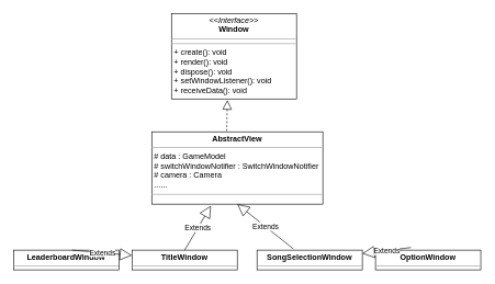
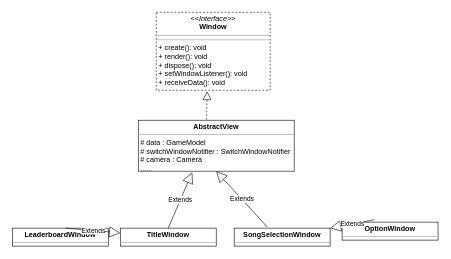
- <mxCell id="2" value="&lt;p style=&quot;margin: 0px ; margin-top: 4px ; text-align: center&quot;&gt;&lt;i&gt;&amp;lt;&amp;lt;Interface&amp;gt;&amp;gt;&lt;/i&gt;&lt;br&gt;&lt;b&gt;Window&lt;/b&gt;&lt;br&gt;&lt;/p&gt;&lt;hr size=&quot;1&quot;&gt;&lt;hr size=&quot;1&quot;&gt;&lt;p style=&quot;margin: 0px ; margin-left: 4px&quot;&gt;+ create(): void&lt;br&gt;+ render(): void&lt;/p&gt;&lt;p style=&quot;margin: 0px ; margin-left: 4px&quot;&gt;+ dispose(): void&lt;/p&gt;&lt;p style=&quot;margin: 0px ; margin-left: 4px&quot;&gt;+ setWindowListener(): void&lt;br&gt;&lt;/p&gt;&lt;p style=&quot;margin: 0px ; margin-left: 4px&quot;&gt;+ receiveData(): void&lt;br&gt;&lt;/p&gt;" style="verticalAlign=top;align=left;overflow=fill;fontSize=12;fontFamily=Helvetica;html=1;" vertex="1" parent="1"><mxGeometry x="260" y="20" width="190" height="130" as="geometry" /></mxCell>
+ <mxCell id="2" value="&lt;p style=&quot;margin: 0px ; margin-top: 4px ; text-align: center&quot;&gt;&lt;i&gt;&amp;lt;&amp;lt;Interface&amp;gt;&amp;gt;&lt;/i&gt;&lt;br&gt;&lt;b&gt;Window&lt;/b&gt;&lt;br&gt;&lt;/p&gt;&lt;hr size=&quot;1&quot;&gt;&lt;hr size=&quot;1&quot;&gt;&lt;p style=&quot;margin: 0px ; margin-left: 4px&quot;&gt;+ create(): void&lt;br&gt;+ render(): void&lt;/p&gt;&lt;p style=&quot;margin: 0px ; margin-left: 4px&quot;&gt;+ dispose(): void&lt;/p&gt;&lt;p style=&quot;margin: 0px ; margin-left: 4px&quot;&gt;+ setWindowListener(): void&lt;br&gt;&lt;/p&gt;&lt;p style=&quot;margin: 0px ; margin-left: 4px&quot;&gt;+ receiveData(): void&lt;br&gt;&lt;/p&gt;" style="verticalAlign=top;align=left;overflow=fill;fontSize=12;fontFamily=Helvetica;html=1;dashed=1;" vertex="1" parent="1"><mxGeometry x="260" y="20" width="190" height="130" as="geometry" /></mxCell>
- <mxCell id="3" value="&lt;p style=&quot;margin: 0px ; margin-top: 4px ; text-align: center&quot;&gt;&lt;b&gt;AbstractView&lt;/b&gt;&lt;br&gt;&lt;/p&gt;&lt;hr size=&quot;1&quot;&gt;&lt;p style=&quot;margin: 0px ; margin-left: 4px&quot;&gt;# data : GameModel&lt;/p&gt;&lt;p style=&quot;margin: 0px ; margin-left: 4px&quot;&gt;# switchWindowNotifier : SwitchWindowNotifier&lt;/p&gt;&lt;p style=&quot;margin: 0px ; margin-left: 4px&quot;&gt;# camera : Camera&lt;/p&gt;&lt;p style=&quot;margin: 0px ; margin-left: 4px&quot;&gt;......&lt;/p&gt;&lt;hr size=&quot;1&quot;&gt;" style="verticalAlign=top;align=left;overflow=fill;fontSize=12;fontFamily=Helvetica;html=1;" vertex="1" parent="1"><mxGeometry x="230" y="200" width="260" height="110" as="geometry" /></mxCell>
+ <mxCell id="3" value="&lt;p style=&quot;margin: 0px ; margin-top: 4px ; text-align: center&quot;&gt;&lt;b&gt;AbstractView&lt;/b&gt;&lt;br&gt;&lt;/p&gt;&lt;hr size=&quot;1&quot;&gt;&lt;p style=&quot;margin: 0px ; margin-left: 4px&quot;&gt;# data : GameModel&lt;/p&gt;&lt;p style=&quot;margin: 0px ; margin-left: 4px&quot;&gt;# switchWindowNotifier : SwitchWindowNotifier&lt;/p&gt;&lt;p style=&quot;margin: 0px ; margin-left: 4px&quot;&gt;# camera : Camera&lt;/p&gt;&lt;p style=&quot;margin: 0px ; margin-left: 4px&quot;&gt;......&lt;/p&gt;&lt;hr size=&quot;1&quot;&gt;" style="verticalAlign=top;align=left;overflow=fill;fontSize=12;fontFamily=Helvetica;html=1;" vertex="1" parent="1"><mxGeometry x="230" y="200" width="260" height="85" as="geometry" /></mxCell>
- <mxCell id="8" value="&lt;p style=&quot;margin: 0px ; margin-top: 4px ; text-align: center&quot;&gt;&lt;b&gt;OptionWindow&lt;/b&gt;&lt;br&gt;&lt;/p&gt;&lt;hr size=&quot;1&quot;&gt;&lt;p style=&quot;margin: 0px ; margin-left: 4px&quot;&gt;+ field: Type&lt;/p&gt;&lt;hr size=&quot;1&quot;&gt;&lt;p style=&quot;margin: 0px ; margin-left: 4px&quot;&gt;+ method(): Type&lt;/p&gt;" style="verticalAlign=top;align=left;overflow=fill;fontSize=12;fontFamily=Helvetica;html=1;" vertex="1" parent="1"><mxGeometry x="570" y="380" width="160" height="30" as="geometry" /></mxCell>
+ <mxCell id="8" value="&lt;p style=&quot;margin: 0px ; margin-top: 4px ; text-align: center&quot;&gt;&lt;b&gt;OptionWindow&lt;/b&gt;&lt;br&gt;&lt;/p&gt;&lt;hr size=&quot;1&quot;&gt;&lt;p style=&quot;margin: 0px ; margin-left: 4px&quot;&gt;+ field: Type&lt;/p&gt;&lt;hr size=&quot;1&quot;&gt;&lt;p style=&quot;margin: 0px ; margin-left: 4px&quot;&gt;+ method(): Type&lt;/p&gt;" style="verticalAlign=top;align=left;overflow=fill;fontSize=12;fontFamily=Helvetica;html=1;" vertex="1" parent="1"><mxGeometry x="570" y="370" width="160" height="30" as="geometry" /></mxCell>
- <mxCell id="6" value="&lt;p style=&quot;margin: 0px ; margin-top: 4px ; text-align: center&quot;&gt;&lt;b&gt;TitleWindow&lt;/b&gt;&lt;br&gt;&lt;/p&gt;&lt;hr size=&quot;1&quot;&gt;&lt;p style=&quot;margin: 0px ; margin-left: 4px&quot;&gt;+ field: Type&lt;/p&gt;&lt;hr size=&quot;1&quot;&gt;&lt;p style=&quot;margin: 0px ; margin-left: 4px&quot;&gt;+ void(): Type&lt;/p&gt;" style="verticalAlign=top;align=left;overflow=fill;fontSize=12;fontFamily=Helvetica;html=1;" vertex="1" parent="1"><mxGeometry x="200" y="380" width="160" height="30" as="geometry" /></mxCell>
+ <mxCell id="6" value="&lt;p style=&quot;margin: 0px ; margin-top: 4px ; text-align: center&quot;&gt;&lt;b&gt;TitleWindow&lt;/b&gt;&lt;br&gt;&lt;/p&gt;&lt;hr size=&quot;1&quot;&gt;&lt;p style=&quot;margin: 0px ; margin-left: 4px&quot;&gt;+ field: Type&lt;/p&gt;&lt;hr size=&quot;1&quot;&gt;&lt;p style=&quot;margin: 0px ; margin-left: 4px&quot;&gt;+ method(): Type&lt;/p&gt;" style="verticalAlign=top;align=left;overflow=fill;fontSize=12;fontFamily=Helvetica;html=1;" vertex="1" parent="1"><mxGeometry x="200" y="380" width="160" height="30" as="geometry" /></mxCell>
- <mxCell id="7" value="&lt;p style=&quot;margin: 0px ; margin-top: 4px ; text-align: center&quot;&gt;&lt;b&gt;SongSelectionWindow&lt;/b&gt;&lt;br&gt;&lt;/p&gt;&lt;hr size=&quot;1&quot;&gt;&lt;p style=&quot;margin: 0px ; margin-left: 4px&quot;&gt;+ field: Type&lt;/p&gt;&lt;hr size=&quot;1&quot;&gt;&lt;p style=&quot;margin: 0px ; margin-left: 4px&quot;&gt;+ method(): Type&lt;/p&gt;" style="verticalAlign=top;align=left;overflow=fill;fontSize=12;fontFamily=Helvetica;html=1;" vertex="1" parent="1"><mxGeometry x="390" y="380" width="160" height="30" as="geometry" /></mxCell>
+ <mxCell id="7" value="&lt;p style=&quot;margin: 0px ; margin-top: 4px ; text-align: center&quot;&gt;&lt;b&gt;SongSelectionWindow&lt;/b&gt;&lt;br&gt;&lt;/p&gt;&lt;hr size=&quot;1&quot;&gt;&lt;p style=&quot;margin: 0px ; margin-left: 4px&quot;&gt;+ field: Type&lt;/p&gt;&lt;hr size=&quot;1&quot;&gt;&lt;p style=&quot;margin: 0px ; margin-left: 4px&quot;&gt;+ create(): Type&lt;/p&gt;" style="verticalAlign=top;align=left;overflow=fill;fontSize=12;fontFamily=Helvetica;html=1;" vertex="1" parent="1"><mxGeometry x="390" y="380" width="160" height="30" as="geometry" /></mxCell>
